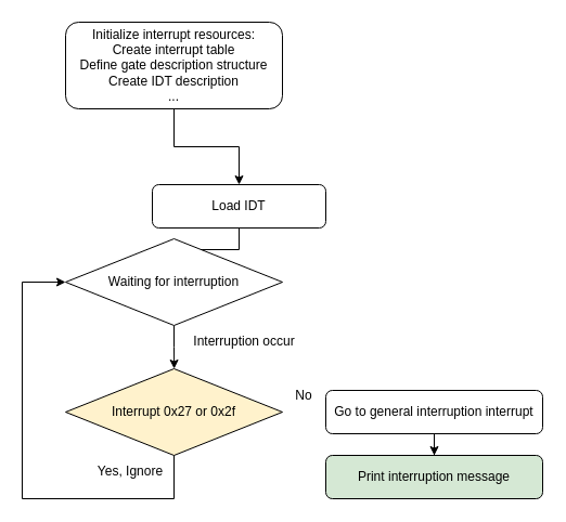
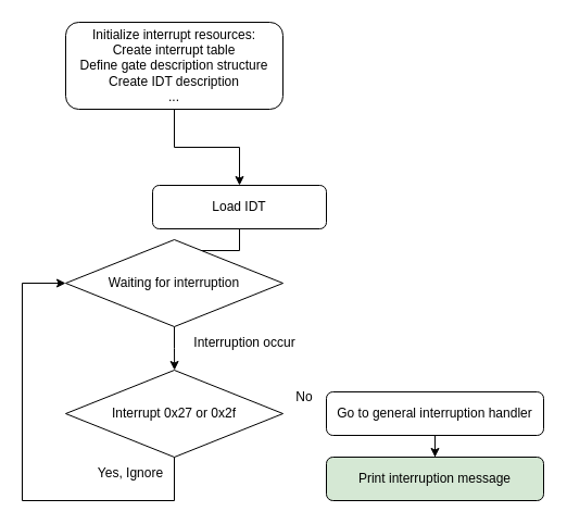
- <mxCell id="12" value="Interrupt 0x27 or 0x2f" style="rhombus;whiteSpace=wrap;html=1;fillColor=#fff2cc;" vertex="1" parent="1"><mxGeometry x="60" y="340" width="200" height="80" as="geometry" /></mxCell>
+ <mxCell id="12" value="Interrupt 0x27 or 0x2f" style="rhombus;whiteSpace=wrap;html=1;" vertex="1" parent="1"><mxGeometry x="60" y="340" width="200" height="80" as="geometry" /></mxCell>
- <mxCell id="9" value="Go to general interruption interrupt" style="rounded=1;whiteSpace=wrap;html=1;" vertex="1" parent="1"><mxGeometry x="300" y="360" width="200" height="40" as="geometry" /></mxCell>
+ <mxCell id="9" value="Go to general interruption handler" style="rounded=1;whiteSpace=wrap;html=1;" vertex="1" parent="1"><mxGeometry x="300" y="360" width="200" height="40" as="geometry" /></mxCell>
